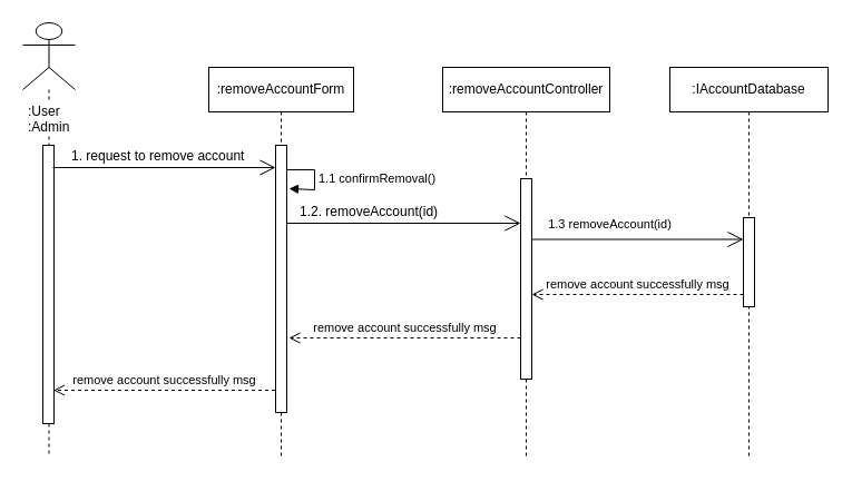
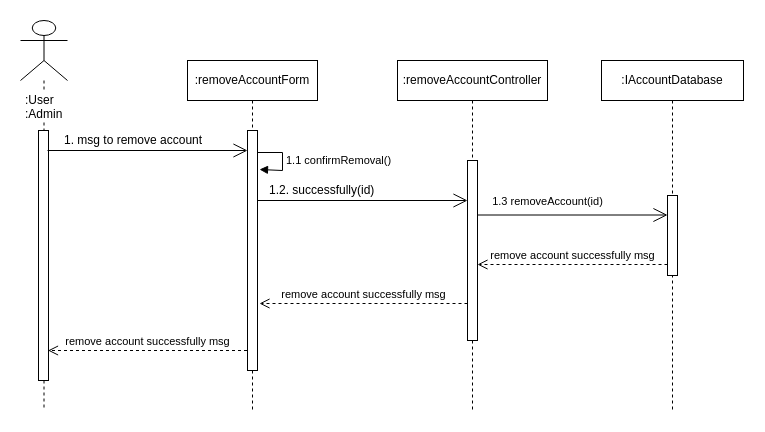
- <mxCell id="12" value="1. request to remove account" style="text;html=1;resizable=0;points=[];autosize=1;align=left;verticalAlign=top;spacingTop=-4;" parent="1" vertex="1"><mxGeometry x="62" y="130" width="170" height="10" as="geometry" /></mxCell>
+ <mxCell id="12" value="1. msg to remove account" style="text;html=1;resizable=0;points=[];autosize=1;align=left;verticalAlign=top;spacingTop=-4;" parent="1" vertex="1"><mxGeometry x="62" y="130" width="170" height="10" as="geometry" /></mxCell>
- <mxCell id="13" value="1.2. removeAccount(id)" style="text;html=1;resizable=0;points=[];autosize=1;align=left;verticalAlign=top;spacingTop=-4;" parent="1" vertex="1"><mxGeometry x="267" y="180" width="140" height="10" as="geometry" /></mxCell>
+ <mxCell id="13" value="1.2. successfully(id)" style="text;html=1;resizable=0;points=[];autosize=1;align=left;verticalAlign=top;spacingTop=-4;" parent="1" vertex="1"><mxGeometry x="267" y="180" width="140" height="10" as="geometry" /></mxCell>
